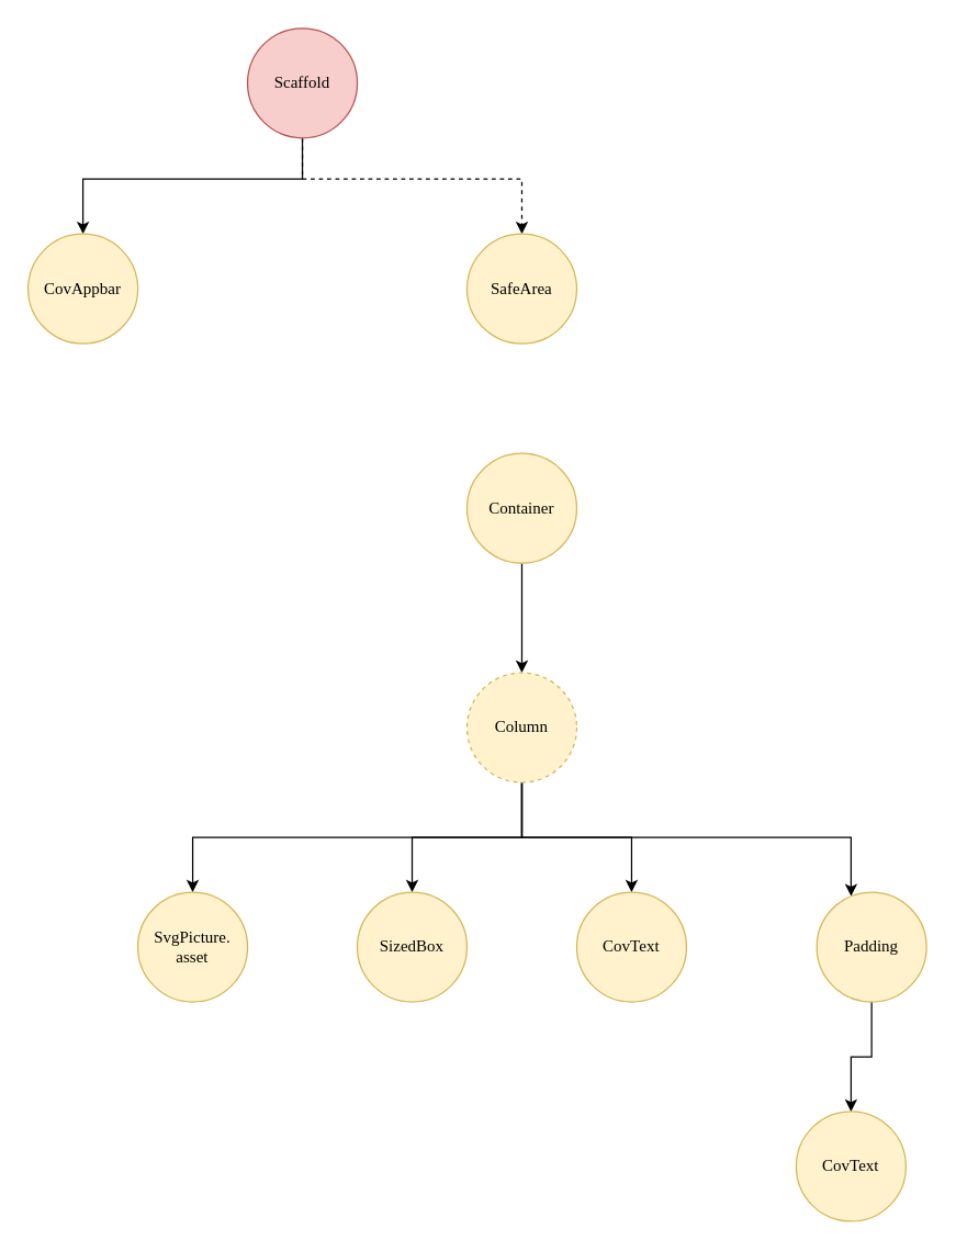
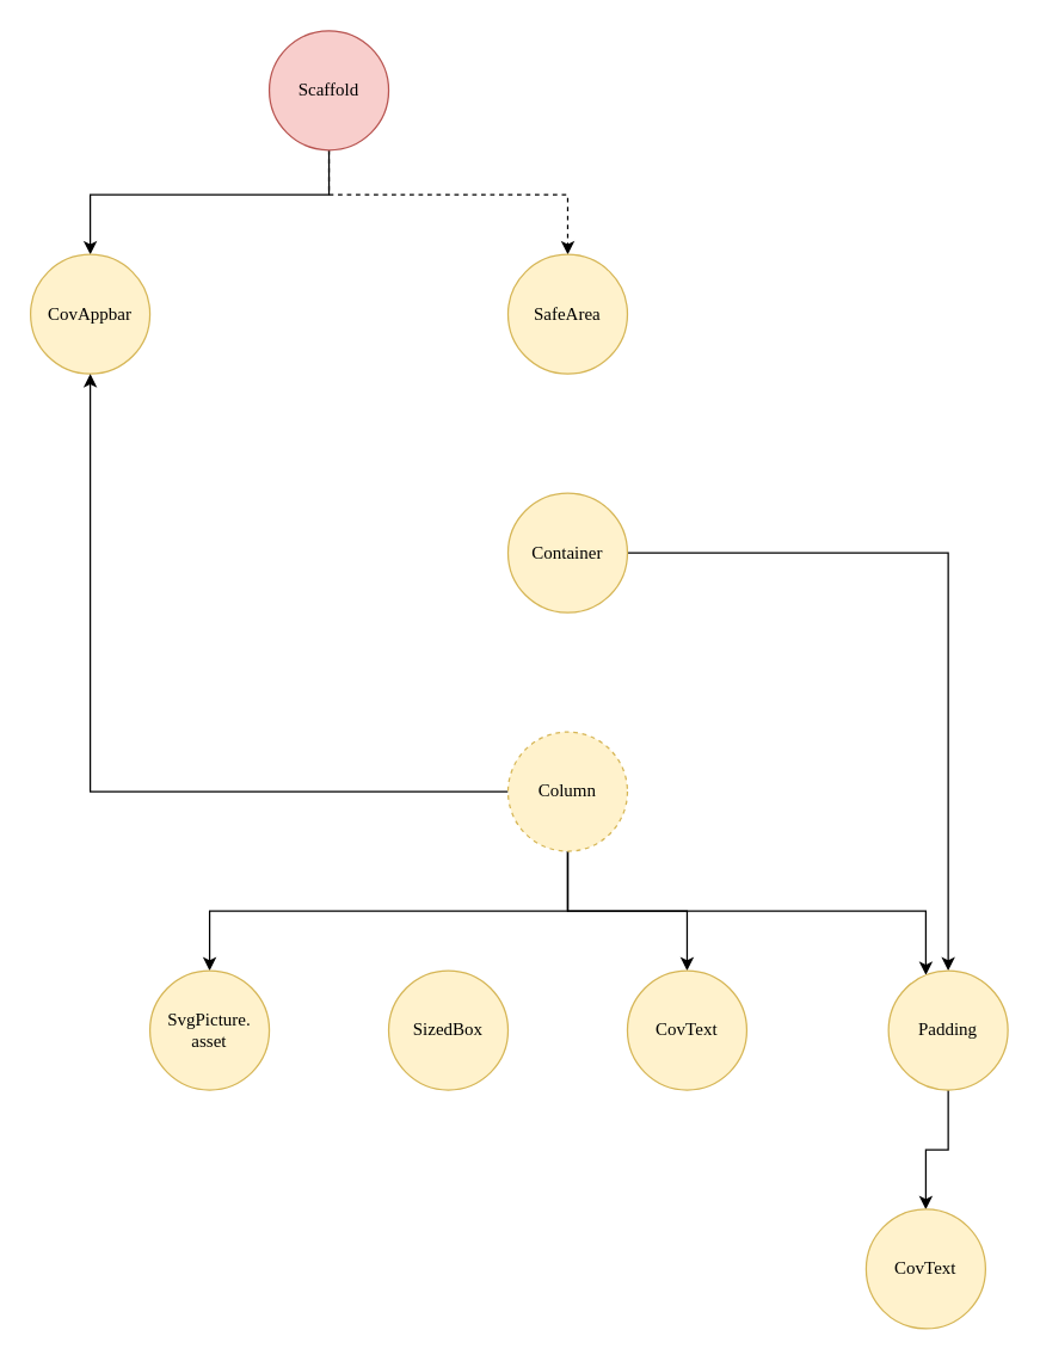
- <mxCell id="6" style="edgeStyle=orthogonalEdgeStyle;rounded=0;orthogonalLoop=1;jettySize=auto;html=1;" edge="1" parent="1" source="7" target="13"><mxGeometry relative="1" as="geometry" /></mxCell>
+ <mxCell id="6" style="edgeStyle=orthogonalEdgeStyle;rounded=0;orthogonalLoop=1;jettySize=auto;html=1;" edge="1" parent="1" source="7" target="18"><mxGeometry relative="1" as="geometry" /></mxCell>
- <mxCell id="9" style="edgeStyle=orthogonalEdgeStyle;rounded=0;orthogonalLoop=1;jettySize=auto;html=1;" edge="1" parent="1" source="13" target="16"><mxGeometry relative="1" as="geometry" /></mxCell>
+ <mxCell id="9" style="edgeStyle=orthogonalEdgeStyle;rounded=0;orthogonalLoop=1;jettySize=auto;html=1;" edge="1" parent="1" source="13" target="8"><mxGeometry relative="1" as="geometry" /></mxCell>
